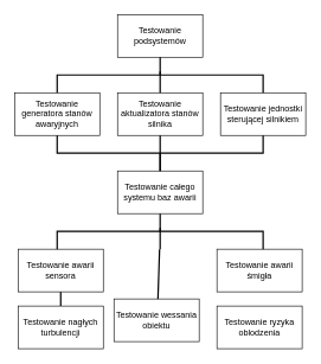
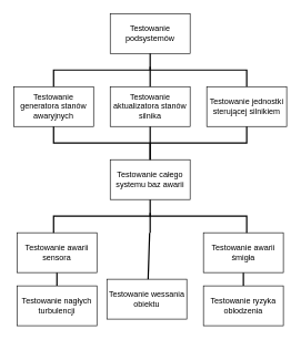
+ <mxCell id="20" value="" style="endArrow=none;html=1;rounded=0;strokeWidth=2;entryX=0.5;entryY=0;entryDx=0;entryDy=0;exitX=0.5;exitY=1;exitDx=0;exitDy=0;" parent="1" source="9" target="10" edge="1"><mxGeometry width="50" height="50" relative="1" as="geometry"><mxPoint x="155" y="580" as="sourcePoint" /><mxPoint x="205" y="530" as="targetPoint" /></mxGeometry></mxCell>
